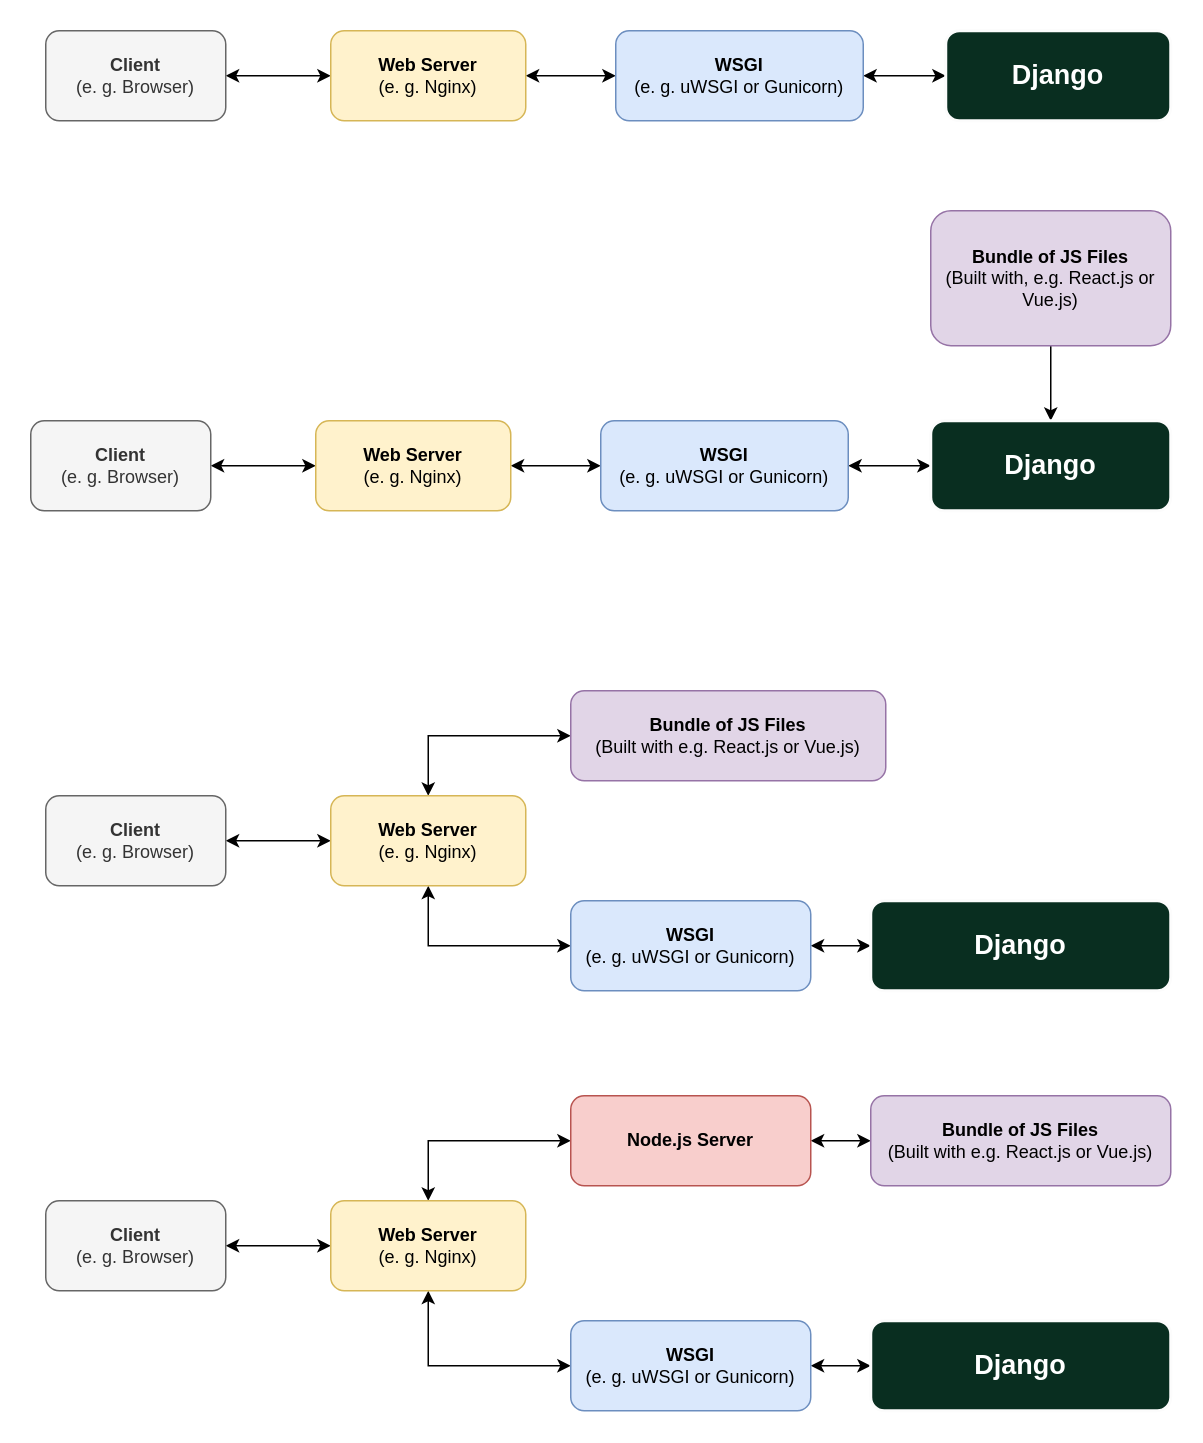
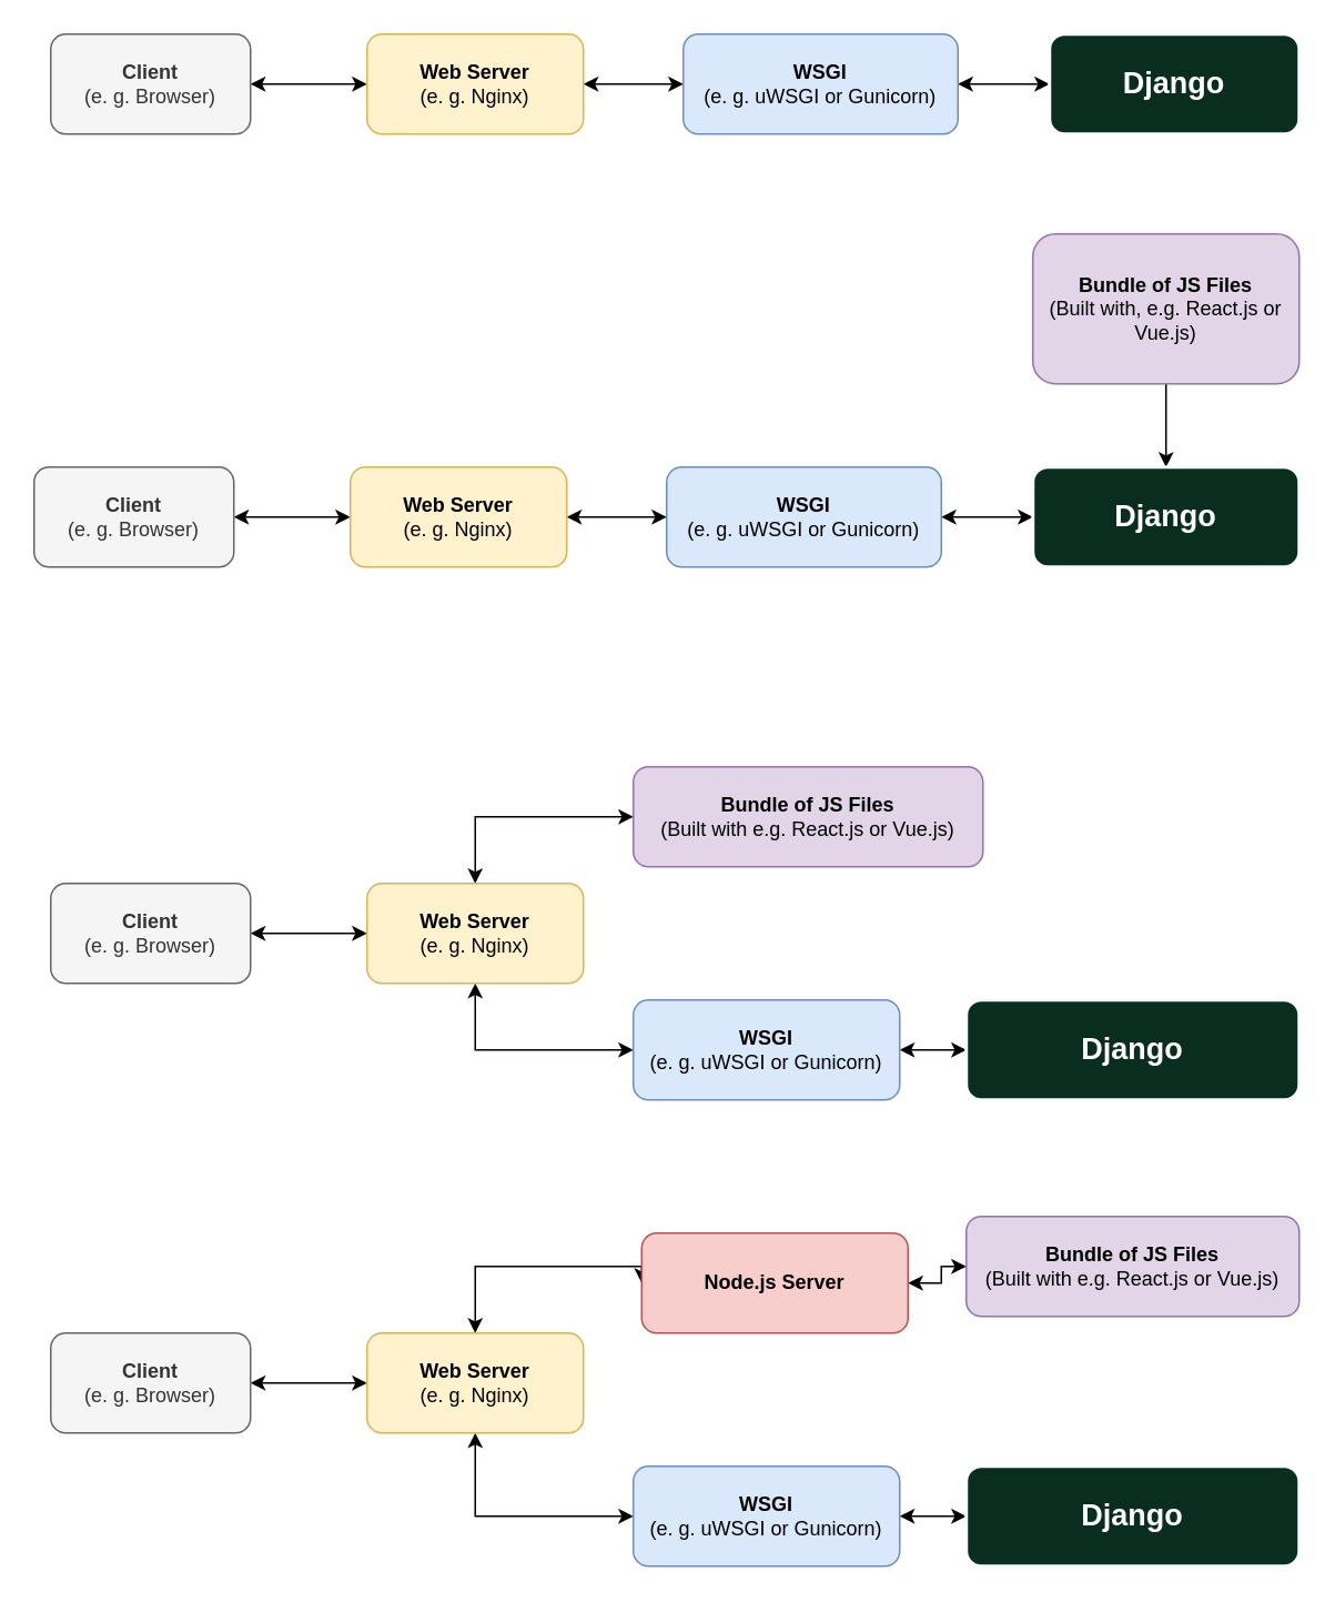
- <mxCell id="36" value="&lt;b&gt;Node.js Server&lt;/b&gt;" style="rounded=1;whiteSpace=wrap;html=1;fillColor=#f8cecc;strokeColor=#b85450;" vertex="1" parent="1"><mxGeometry x="380" y="730" width="160" height="60" as="geometry" /></mxCell>
+ <mxCell id="36" value="&lt;b&gt;Node.js Server&lt;/b&gt;" style="rounded=1;whiteSpace=wrap;html=1;fillColor=#f8cecc;strokeColor=#b85450;" vertex="1" parent="1"><mxGeometry x="385" y="740" width="160" height="60" as="geometry" /></mxCell>
